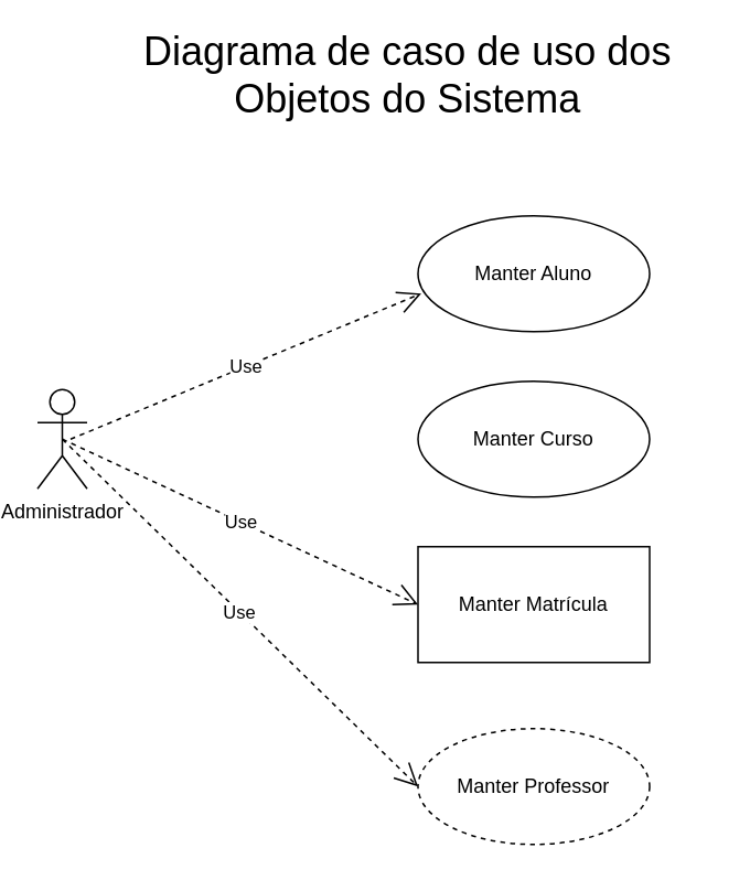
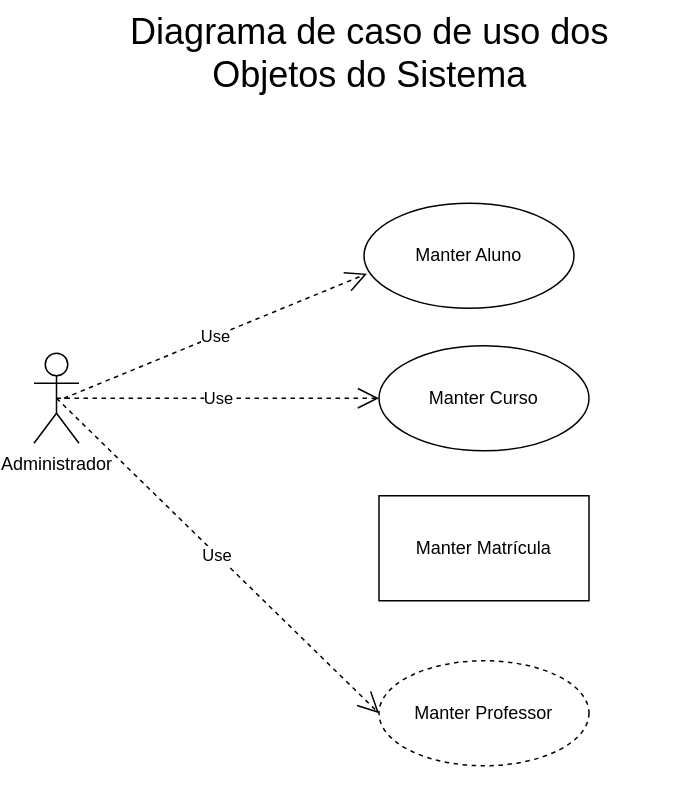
- <mxCell id="11" value="&lt;font style=&quot;font-size: 24px;&quot;&gt;Diagrama de caso de uso dos Objetos do Sistema&lt;/font&gt;" style="text;html=1;strokeColor=none;fillColor=none;align=center;verticalAlign=middle;whiteSpace=wrap;rounded=0;" vertex="1" parent="1"><mxGeometry x="59" y="20" width="370" height="50" as="geometry" /></mxCell>
+ <mxCell id="11" value="&lt;font style=&quot;font-size: 24px;&quot;&gt;Diagrama de caso de uso dos Objetos do Sistema&lt;/font&gt;" style="text;html=1;strokeColor=none;fillColor=none;align=center;verticalAlign=middle;whiteSpace=wrap;rounded=0;" vertex="1" parent="1"><mxGeometry x="59" y="10" width="370" height="50" as="geometry" /></mxCell>
- <mxCell id="2" value="Manter Aluno" style="ellipse;whiteSpace=wrap;html=1;" vertex="1" parent="1"><mxGeometry x="250" y="130" width="140" height="70" as="geometry" /></mxCell>
+ <mxCell id="2" value="Manter Aluno" style="ellipse;whiteSpace=wrap;html=1;" vertex="1" parent="1"><mxGeometry x="240" y="135" width="140" height="70" as="geometry" /></mxCell>
+ <mxCell id="8" value="Use" style="endArrow=open;endSize=12;dashed=1;html=1;rounded=0;exitX=0.5;exitY=0.5;exitDx=0;exitDy=0;exitPerimeter=0;entryX=0;entryY=0.5;entryDx=0;entryDy=0;" edge="1" parent="1" source="3" target="4"><mxGeometry width="160" relative="1" as="geometry"><mxPoint x="210" y="270" as="sourcePoint" /><mxPoint x="370" y="270" as="targetPoint" /></mxGeometry></mxCell>
- <mxCell id="9" value="Use" style="endArrow=open;endSize=12;dashed=1;html=1;rounded=0;exitX=0.5;exitY=0.5;exitDx=0;exitDy=0;exitPerimeter=0;entryX=0;entryY=0.5;entryDx=0;entryDy=0;" edge="1" parent="1" source="3" target="5"><mxGeometry width="160" relative="1" as="geometry"><mxPoint x="210" y="270" as="sourcePoint" /><mxPoint x="370" y="270" as="targetPoint" /></mxGeometry></mxCell>
